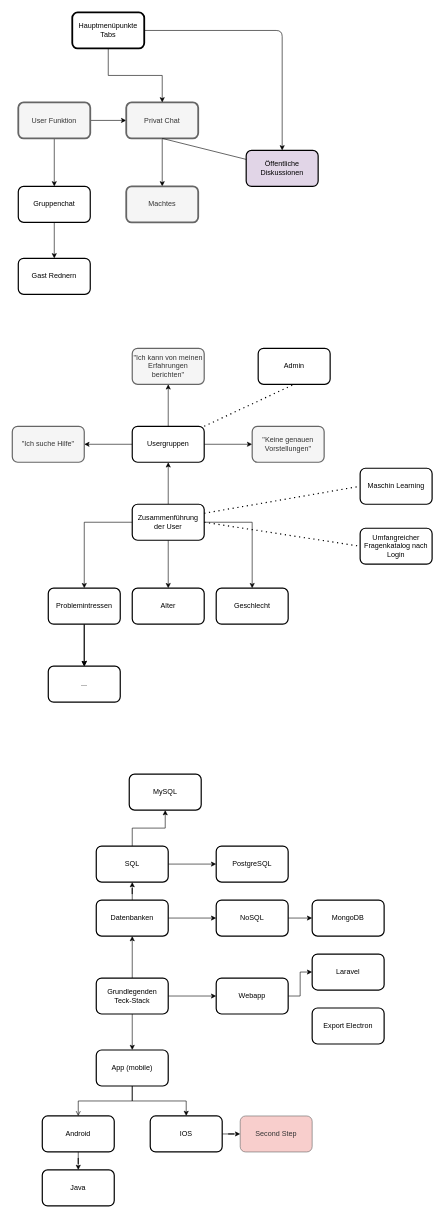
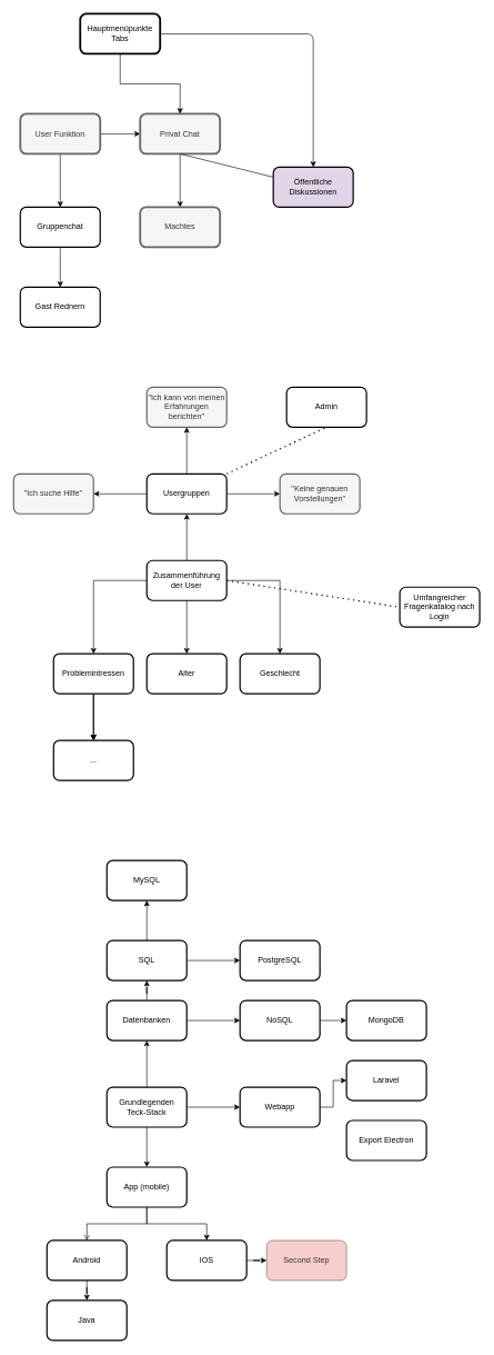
- <mxCell id="39" value="Maschin Learning" style="rounded=1;whiteSpace=wrap;html=1;strokeWidth=2;" vertex="1" parent="1"><mxGeometry x="600" y="780" width="120" height="60" as="geometry" /></mxCell>
- <mxCell id="40" value="" style="endArrow=none;dashed=1;html=1;dashPattern=1 3;strokeWidth=2;exitX=1;exitY=0.25;exitDx=0;exitDy=0;entryX=0;entryY=0.5;entryDx=0;entryDy=0;" edge="1" parent="1" source="13" target="39"><mxGeometry width="50" height="50" relative="1" as="geometry"><mxPoint x="410" y="860" as="sourcePoint" /><mxPoint x="460" y="810" as="targetPoint" /></mxGeometry></mxCell>
- <mxCell id="68" value="MySQL" style="rounded=1;whiteSpace=wrap;html=1;strokeWidth=2;" vertex="1" parent="1"><mxGeometry x="215" y="1290" width="120" height="60" as="geometry" /></mxCell>
+ <mxCell id="68" value="MySQL" style="rounded=1;whiteSpace=wrap;html=1;strokeWidth=2;" vertex="1" parent="1"><mxGeometry x="160" y="1290" width="120" height="60" as="geometry" /></mxCell>
